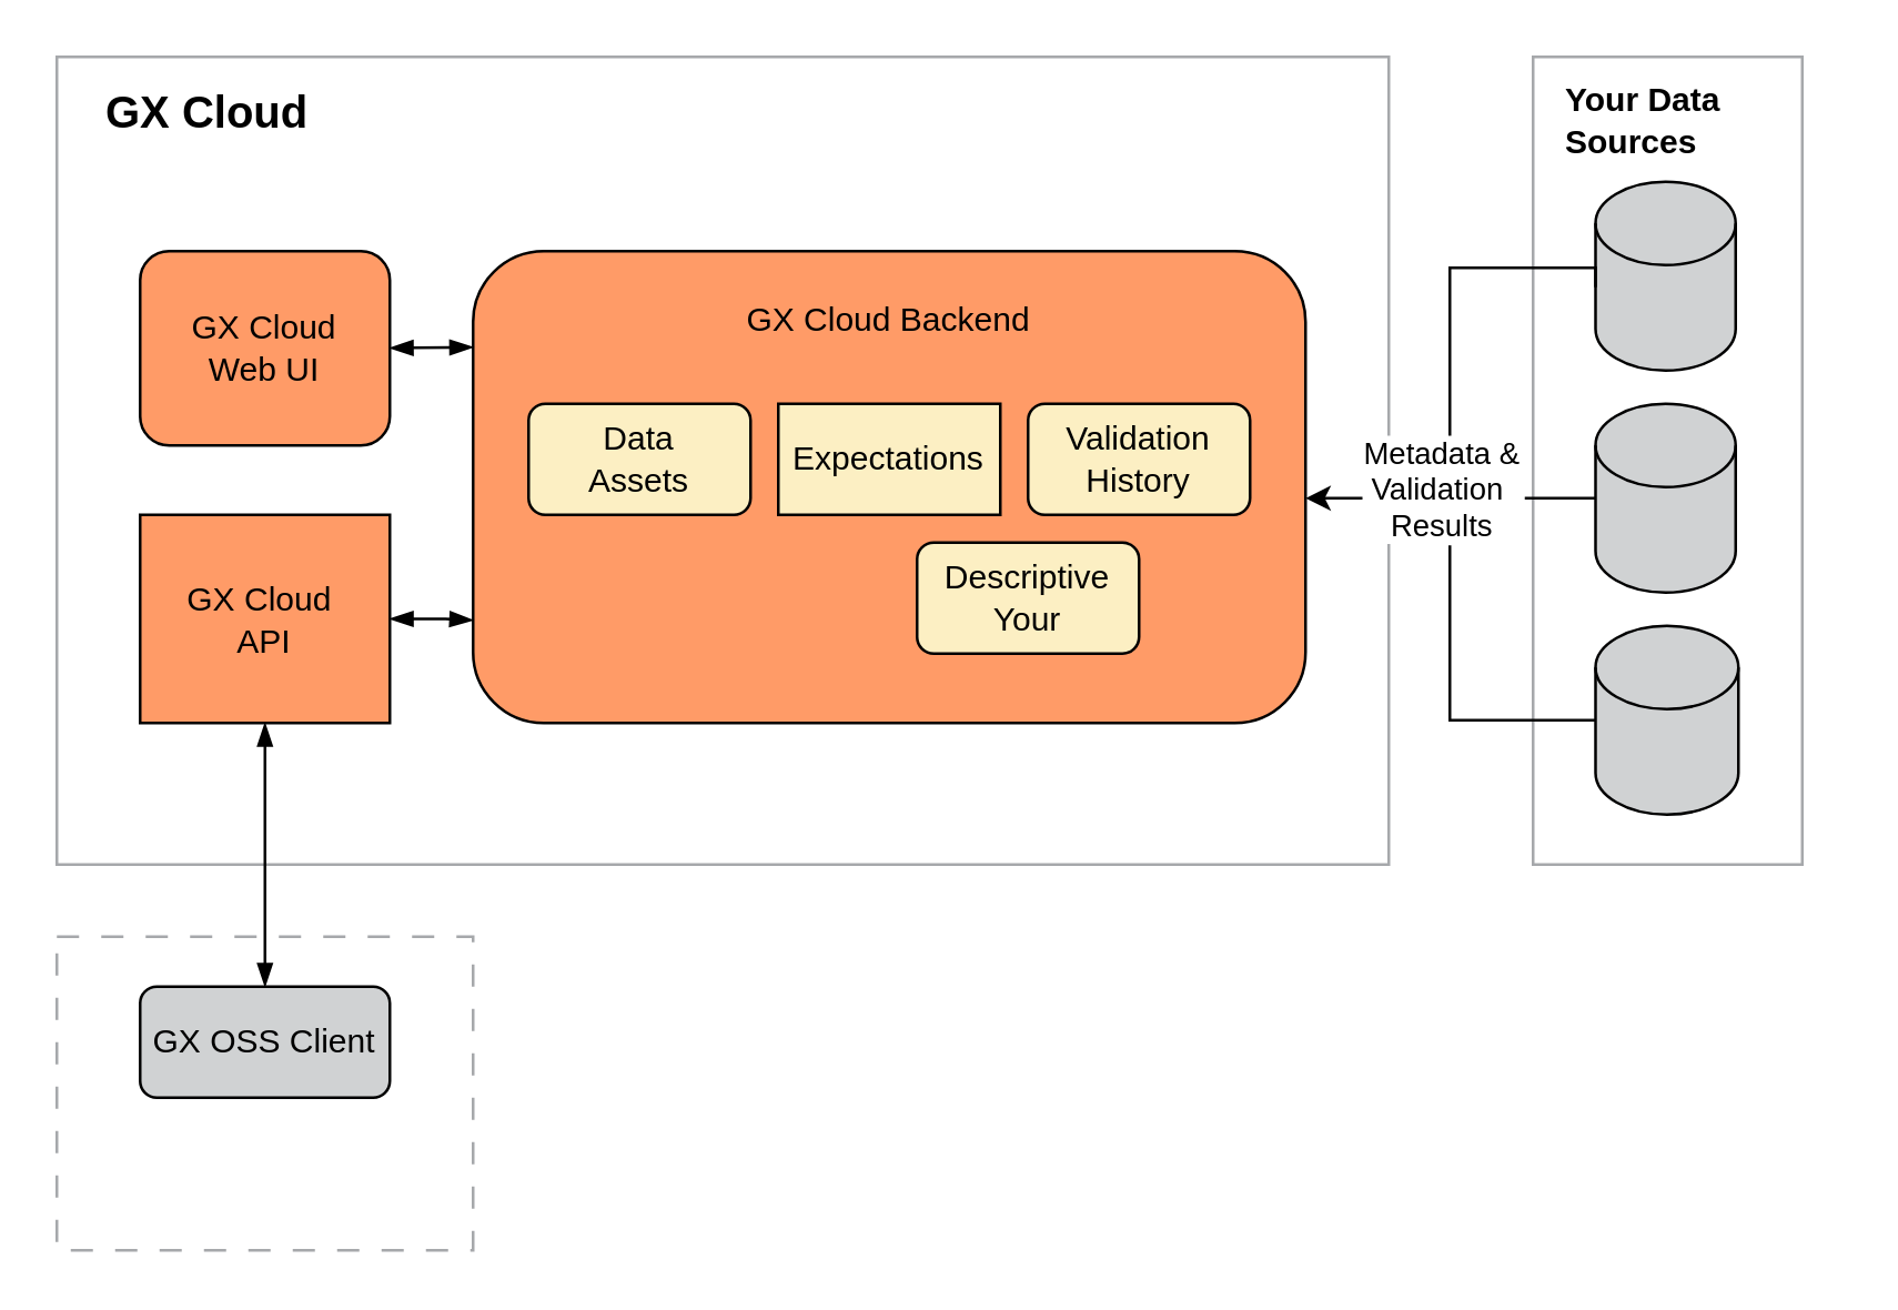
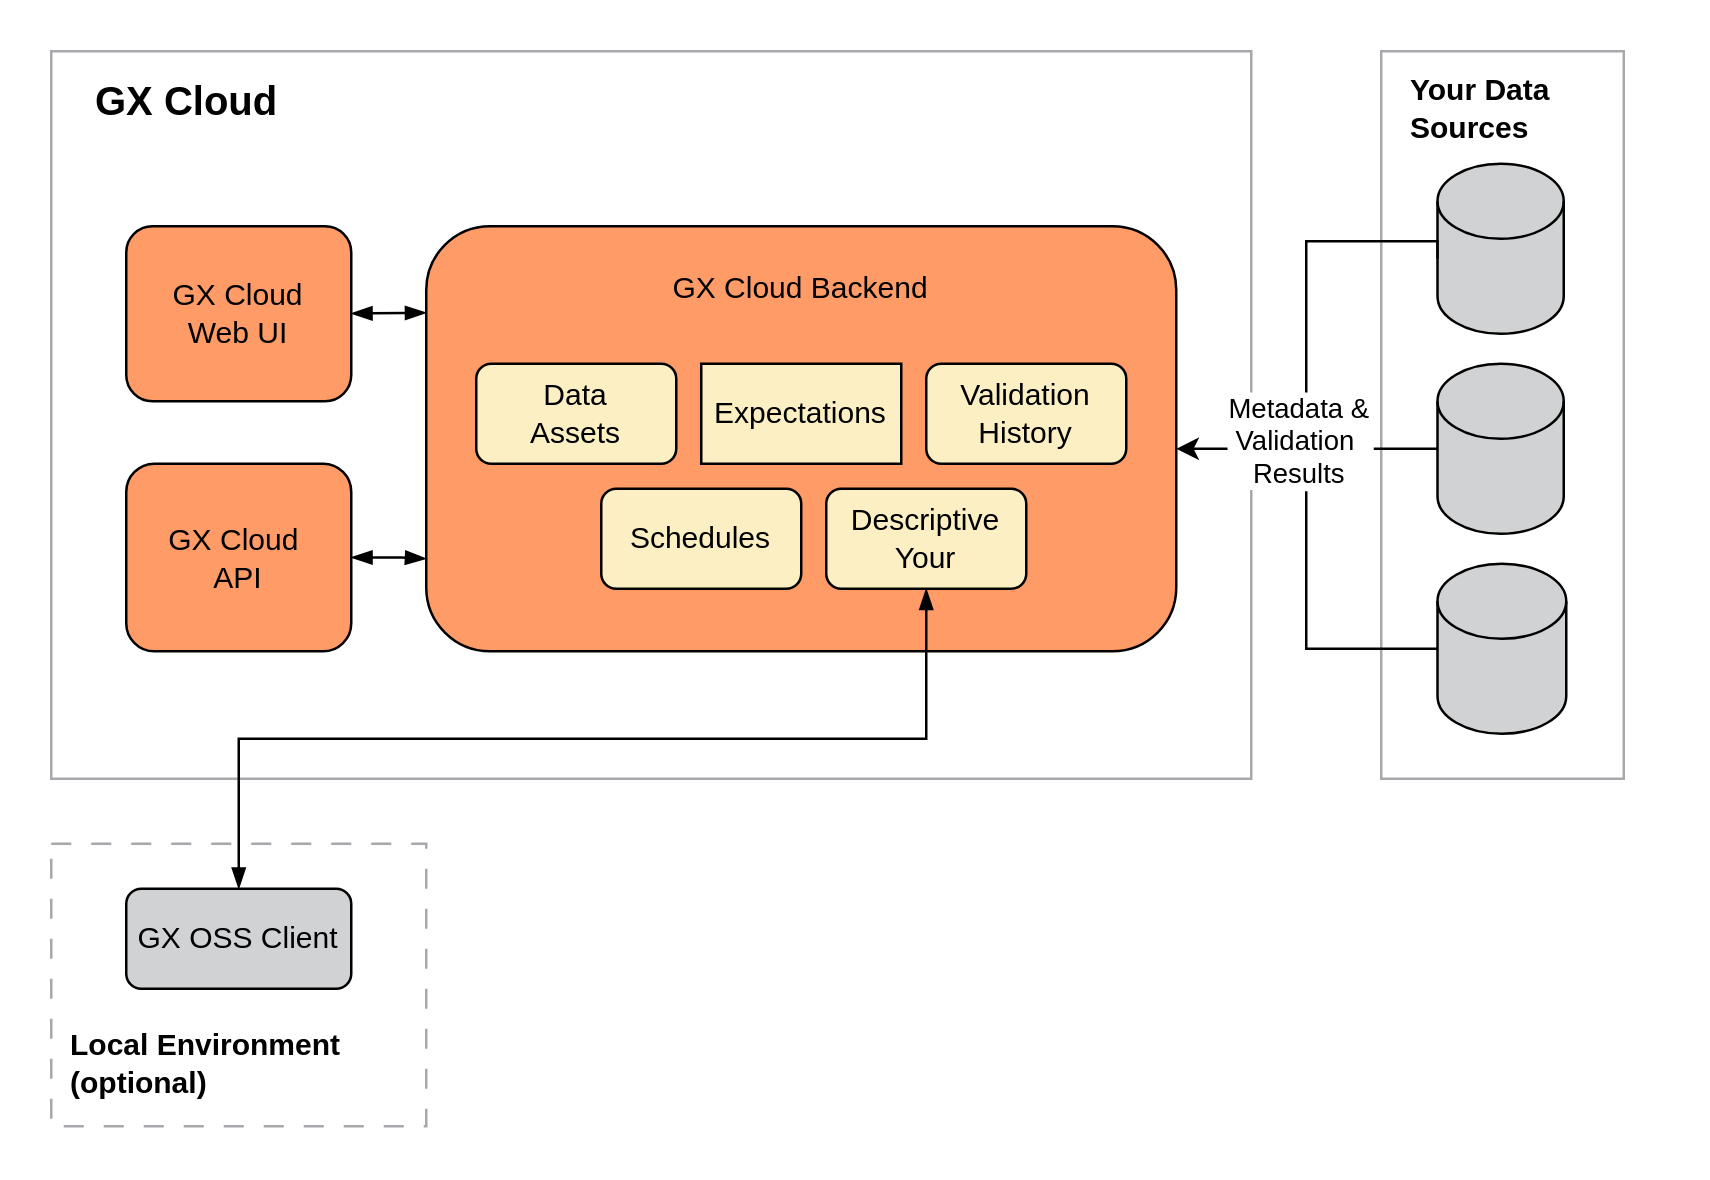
+ <mxCell id="13" value="Schedules" style="rounded=1;whiteSpace=wrap;html=1;fillColor=#FCEFC3;" parent="1" vertex="1"><mxGeometry x="240" y="195" width="80" height="40" as="geometry" /></mxCell>
- <mxCell id="10" value="GX Cloud&amp;nbsp;&lt;div&gt;API&lt;/div&gt;" style="whiteSpace=wrap;html=1;strokeWidth=1;fillColor=#FF9B67;rounded=0;" parent="1" vertex="1"><mxGeometry x="50" y="185" width="90" height="75" as="geometry" /></mxCell>
+ <mxCell id="10" value="GX Cloud&amp;nbsp;&lt;div&gt;API&lt;/div&gt;" style="rounded=1;whiteSpace=wrap;html=1;strokeWidth=1;fillColor=#FF9B67;" parent="1" vertex="1"><mxGeometry x="50" y="185" width="90" height="75" as="geometry" /></mxCell>
- <mxCell id="6" style="edgeStyle=orthogonalEdgeStyle;rounded=0;orthogonalLoop=1;jettySize=auto;html=1;exitX=0.5;exitY=0;exitDx=0;exitDy=0;entryX=0.5;entryY=1;entryDx=0;entryDy=0;startArrow=blockThin;startFill=1;endArrow=blockThin;endFill=1;" edge="1" parent="1" source="7" target="10"><mxGeometry relative="1" as="geometry" /></mxCell>
+ <mxCell id="6" style="edgeStyle=orthogonalEdgeStyle;rounded=0;orthogonalLoop=1;jettySize=auto;html=1;exitX=0.5;exitY=0;exitDx=0;exitDy=0;startArrow=blockThin;startFill=1;endArrow=blockThin;endFill=1;" edge="1" parent="1" source="7" target="16"><mxGeometry relative="1" as="geometry" /></mxCell>
+ <mxCell id="18" value="&lt;b&gt;Local Environment (optional)&lt;/b&gt;" style="text;html=1;strokeColor=none;fillColor=none;align=left;verticalAlign=middle;whiteSpace=wrap;rounded=0;spacing=8;" parent="1" vertex="1"><mxGeometry x="20" y="410" width="130" height="30" as="geometry" /></mxCell>
